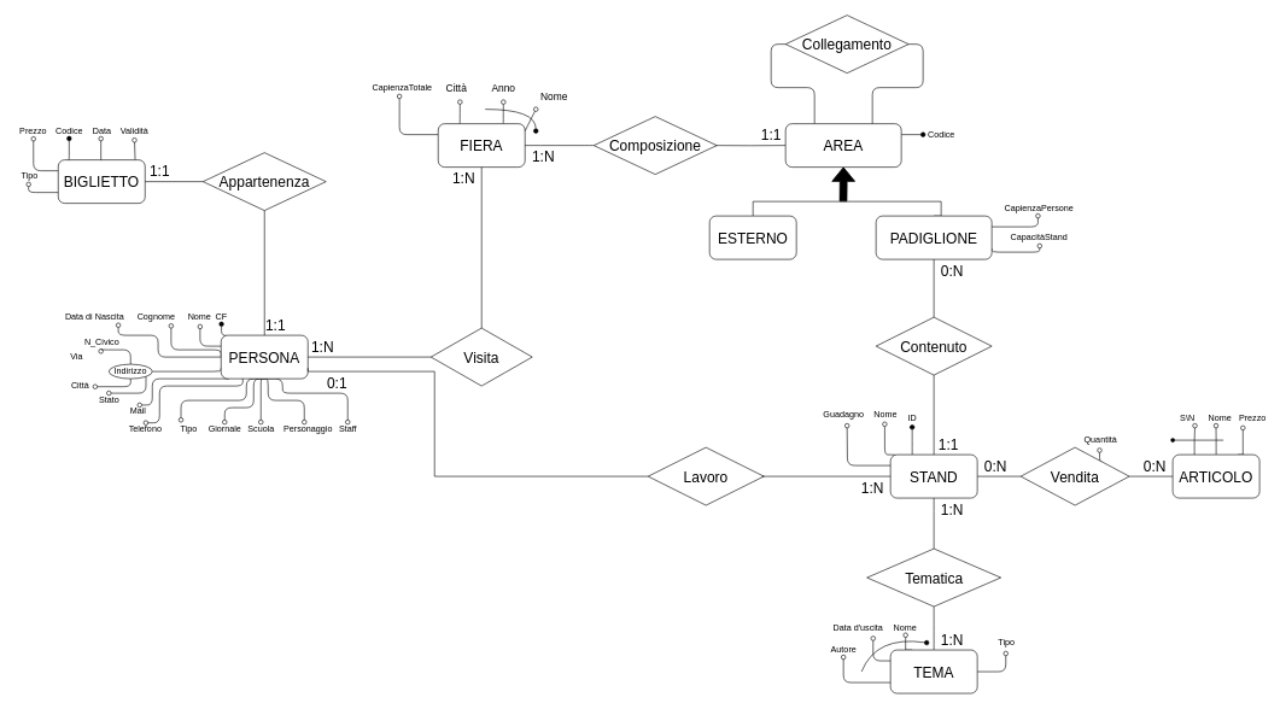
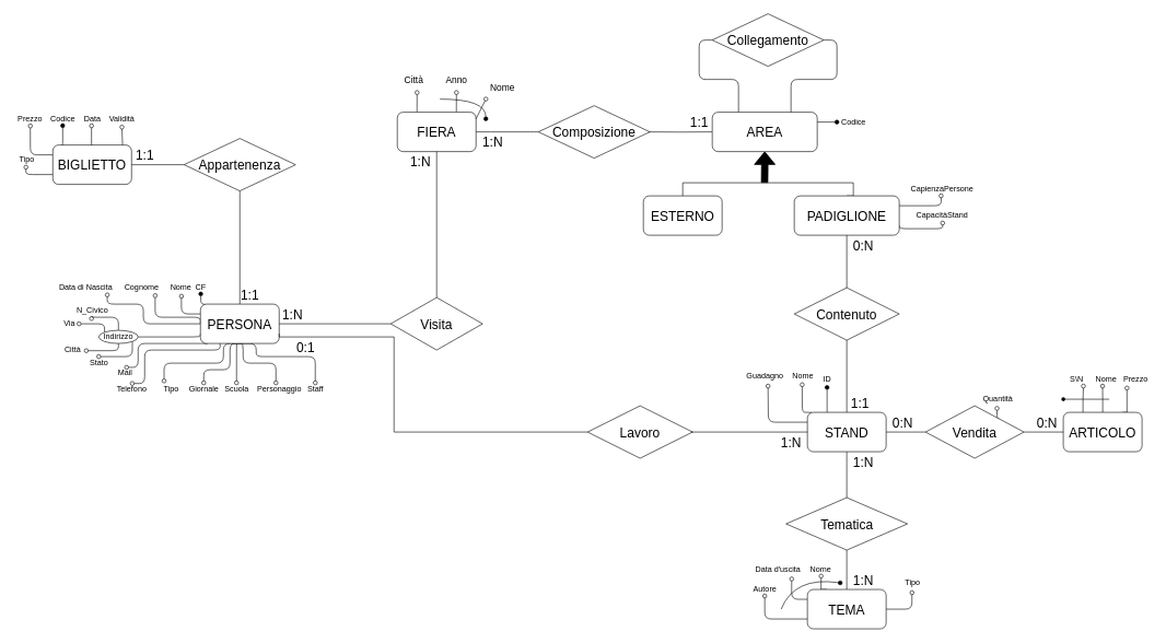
- <mxCell id="122" value="CapienzaTotale" style="text;html=1;align=center;verticalAlign=middle;resizable=0;points=[];autosize=1;strokeColor=none;fillColor=none;" parent="1" vertex="1"><mxGeometry x="505" y="110.5" width="100" height="20" as="geometry" /></mxCell>
- <mxCell id="4" style="edgeStyle=orthogonalEdgeStyle;rounded=1;orthogonalLoop=1;jettySize=auto;html=1;exitX=0;exitY=0.25;exitDx=0;exitDy=0;entryX=0.465;entryY=1.107;entryDx=0;entryDy=0;entryPerimeter=0;endArrow=oval;endFill=0;" parent="1" source="5" target="122" edge="1"><mxGeometry relative="1" as="geometry" /></mxCell>
+ <mxCell id="107" style="edgeStyle=orthogonalEdgeStyle;rounded=1;orthogonalLoop=1;jettySize=auto;html=1;exitX=0;exitY=0;exitDx=0;exitDy=0;endArrow=oval;endFill=0;" parent="1" source="109" target="112" edge="1"><mxGeometry relative="1" as="geometry"><Array as="points"><mxPoint x="159" y="493" /></Array></mxGeometry></mxCell>
